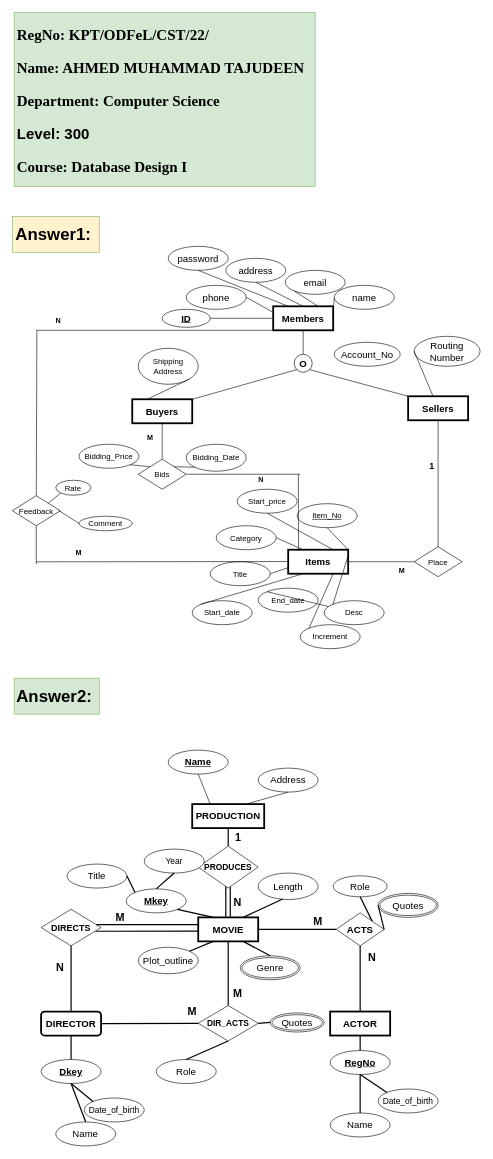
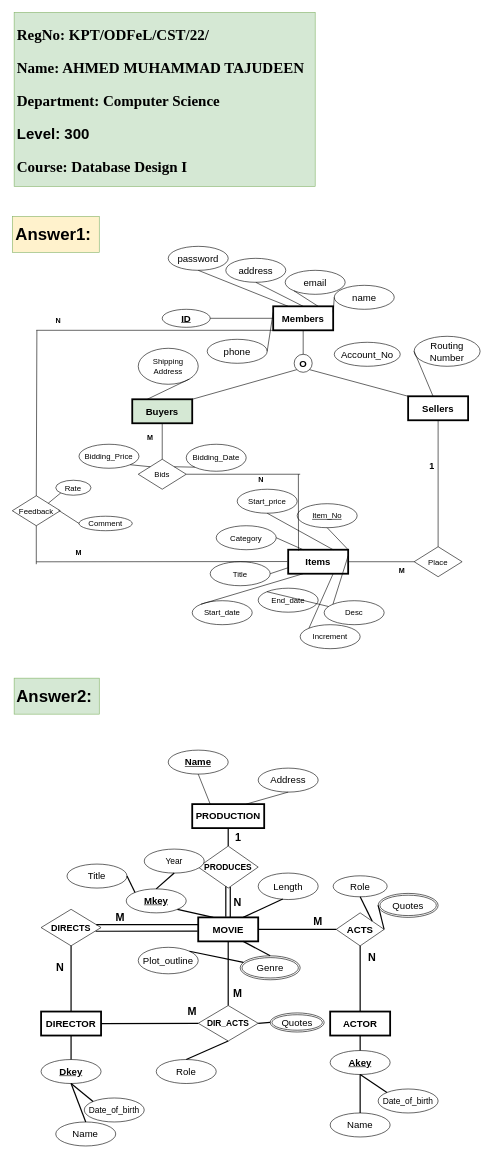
- <mxCell id="15" value="phone" style="ellipse;whiteSpace=wrap;html=1;align=center;strokeWidth=1;fontSize=16;" parent="1" vertex="1"><mxGeometry x="310" y="475" width="100" height="40" as="geometry" /></mxCell>
+ <mxCell id="15" value="phone" style="ellipse;whiteSpace=wrap;html=1;align=center;strokeWidth=1;fontSize=16;" parent="1" vertex="1"><mxGeometry x="345" y="565" width="100" height="40" as="geometry" /></mxCell>
- <mxCell id="3" value="Buyers" style="whiteSpace=wrap;html=1;align=center;strokeWidth=3;fontSize=16;fontStyle=1" parent="1" vertex="1"><mxGeometry x="220" y="665" width="100" height="40" as="geometry" /></mxCell>
+ <mxCell id="3" value="Buyers" style="whiteSpace=wrap;html=1;align=center;strokeWidth=3;fontSize=16;fontStyle=1;fillColor=#d5e8d4;" parent="1" vertex="1"><mxGeometry x="220" y="665" width="100" height="40" as="geometry" /></mxCell>
- <mxCell id="112" value="" style="endArrow=none;html=1;strokeWidth=2;fontSize=14;entryX=0.25;entryY=1;entryDx=0;entryDy=0;exitX=1;exitY=0;exitDx=0;exitDy=0;" edge="1" parent="1" source="87" target="76"><mxGeometry width="50" height="50" relative="1" as="geometry"><mxPoint x="220" y="1630" as="sourcePoint" /><mxPoint x="270" y="1580" as="targetPoint" /></mxGeometry></mxCell>
+ <mxCell id="112" value="" style="endArrow=none;html=1;strokeWidth=2;fontSize=14;exitX=1;exitY=0;exitDx=0;exitDy=0;" edge="1" parent="1" source="87" target="110"><mxGeometry width="50" height="50" relative="1" as="geometry"><mxPoint x="220" y="1630" as="sourcePoint" /><mxPoint x="270" y="1580" as="targetPoint" /></mxGeometry></mxCell>
- <mxCell id="81" value="DIRECTOR" style="whiteSpace=wrap;html=1;align=center;strokeWidth=3;fontSize=16;fontStyle=1;rounded=1;" vertex="1" parent="1"><mxGeometry x="68" y="1685.86" width="100" height="40" as="geometry" /></mxCell>
+ <mxCell id="81" value="DIRECTOR" style="whiteSpace=wrap;html=1;align=center;strokeWidth=3;fontSize=16;fontStyle=1" vertex="1" parent="1"><mxGeometry x="68" y="1685.86" width="100" height="40" as="geometry" /></mxCell>
- <mxCell id="91" value="RegNo" style="ellipse;whiteSpace=wrap;html=1;align=center;fontStyle=5;strokeWidth=1;fontSize=16;" vertex="1" parent="1"><mxGeometry x="550" y="1750.86" width="100" height="40" as="geometry" /></mxCell>
+ <mxCell id="91" value="Akey" style="ellipse;whiteSpace=wrap;html=1;align=center;fontStyle=5;strokeWidth=1;fontSize=16;" vertex="1" parent="1"><mxGeometry x="550" y="1750.86" width="100" height="40" as="geometry" /></mxCell>
